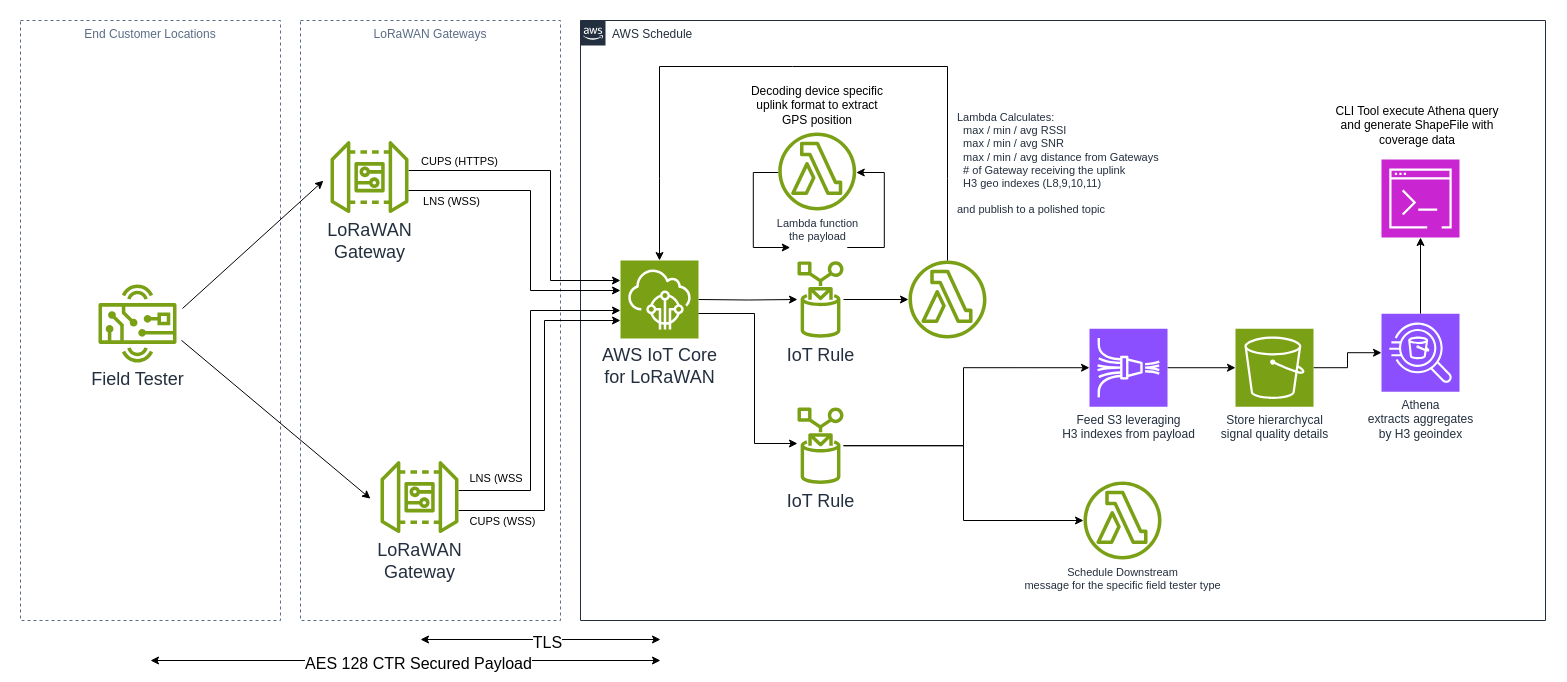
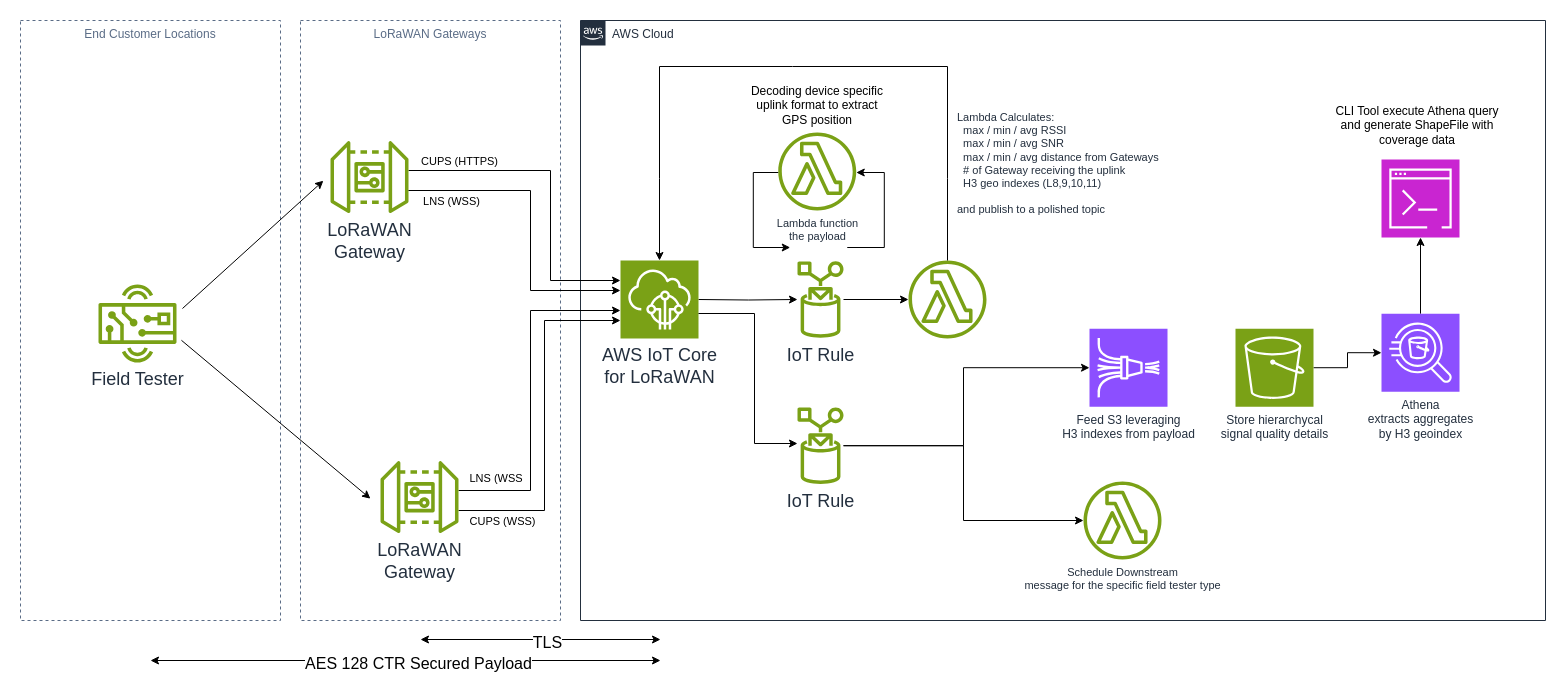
- <mxCell id="2" value="AWS Schedule" style="points=[[0,0],[0.25,0],[0.5,0],[0.75,0],[1,0],[1,0.25],[1,0.5],[1,0.75],[1,1],[0.75,1],[0.5,1],[0.25,1],[0,1],[0,0.75],[0,0.5],[0,0.25]];outlineConnect=0;gradientColor=none;html=1;whiteSpace=wrap;fontSize=12;fontStyle=0;container=1;pointerEvents=0;collapsible=0;recursiveResize=0;shape=mxgraph.aws4.group;grIcon=mxgraph.aws4.group_aws_cloud_alt;strokeColor=#232F3E;fillColor=none;verticalAlign=top;align=left;spacingLeft=30;fontColor=#232F3E;dashed=0;" parent="1" vertex="1"><mxGeometry x="580" y="20" width="965" height="600" as="geometry" /></mxCell>
+ <mxCell id="2" value="AWS Cloud" style="points=[[0,0],[0.25,0],[0.5,0],[0.75,0],[1,0],[1,0.25],[1,0.5],[1,0.75],[1,1],[0.75,1],[0.5,1],[0.25,1],[0,1],[0,0.75],[0,0.5],[0,0.25]];outlineConnect=0;gradientColor=none;html=1;whiteSpace=wrap;fontSize=12;fontStyle=0;container=1;pointerEvents=0;collapsible=0;recursiveResize=0;shape=mxgraph.aws4.group;grIcon=mxgraph.aws4.group_aws_cloud_alt;strokeColor=#232F3E;fillColor=none;verticalAlign=top;align=left;spacingLeft=30;fontColor=#232F3E;dashed=0;" parent="1" vertex="1"><mxGeometry x="580" y="20" width="965" height="600" as="geometry" /></mxCell>
- <mxCell id="21" style="edgeStyle=orthogonalEdgeStyle;rounded=0;orthogonalLoop=1;jettySize=auto;html=1;" parent="2" source="22" target="20" edge="1"><mxGeometry relative="1" as="geometry" /></mxCell>
